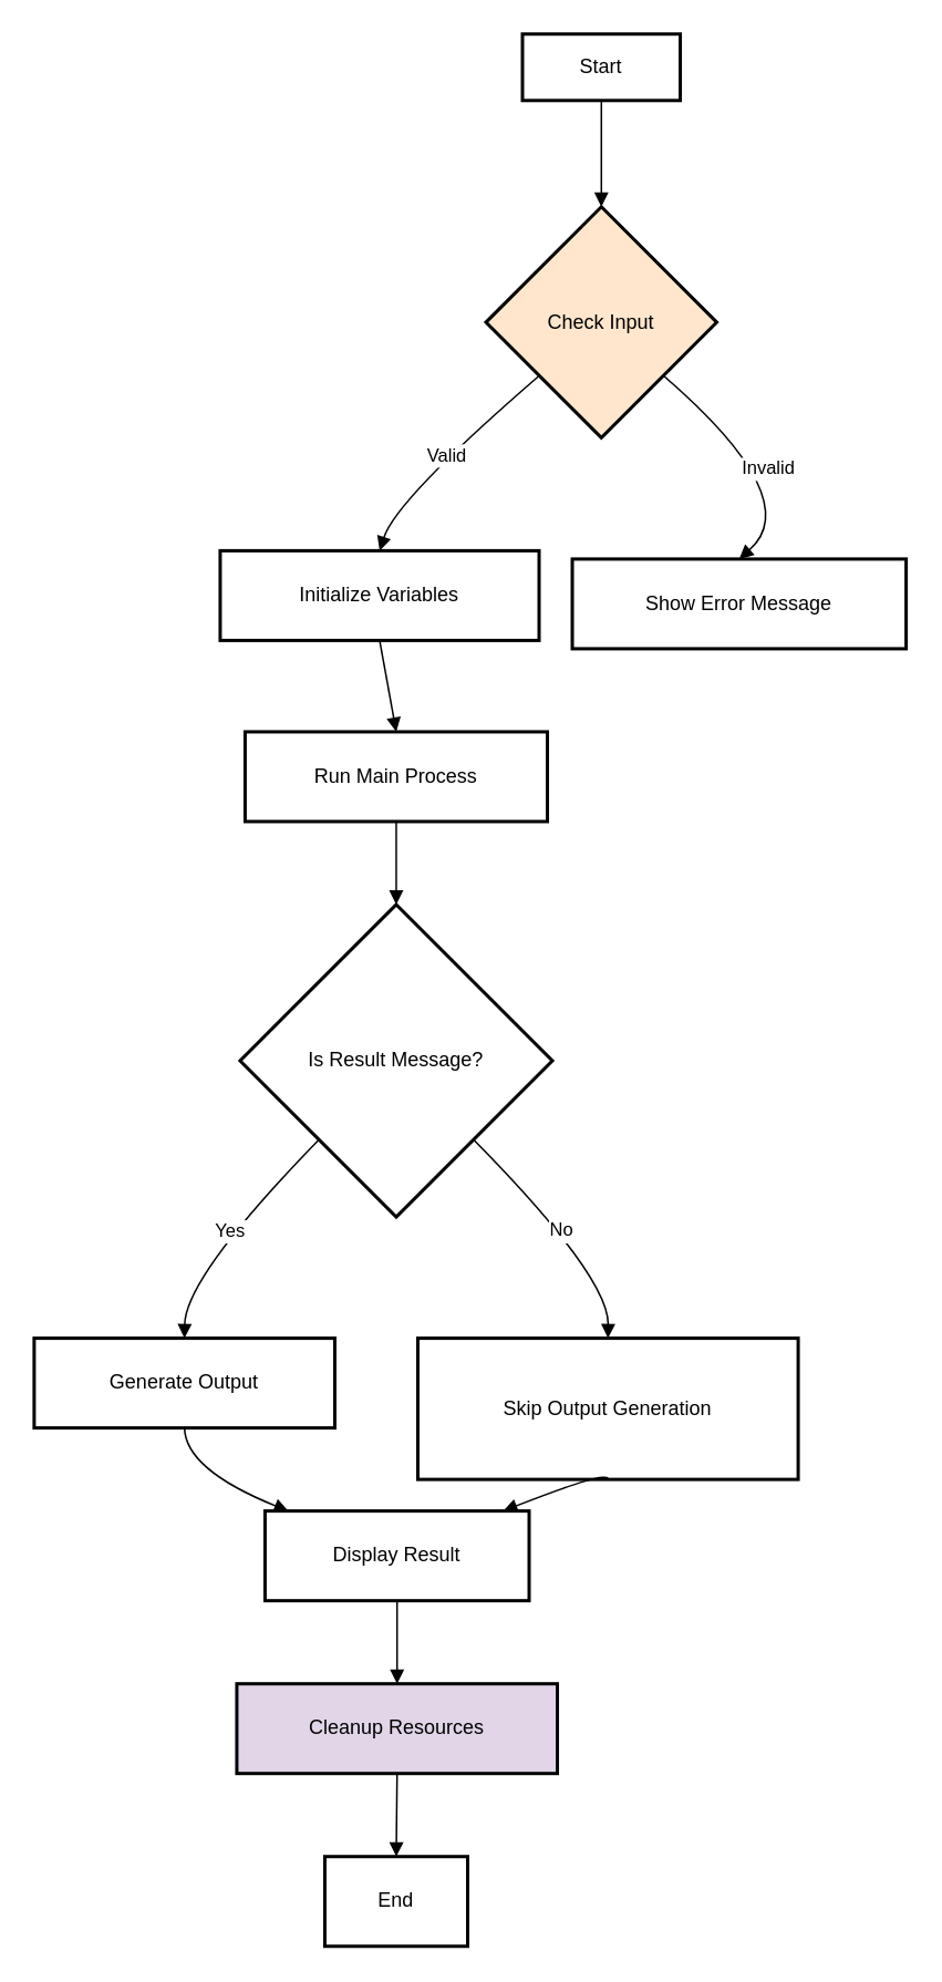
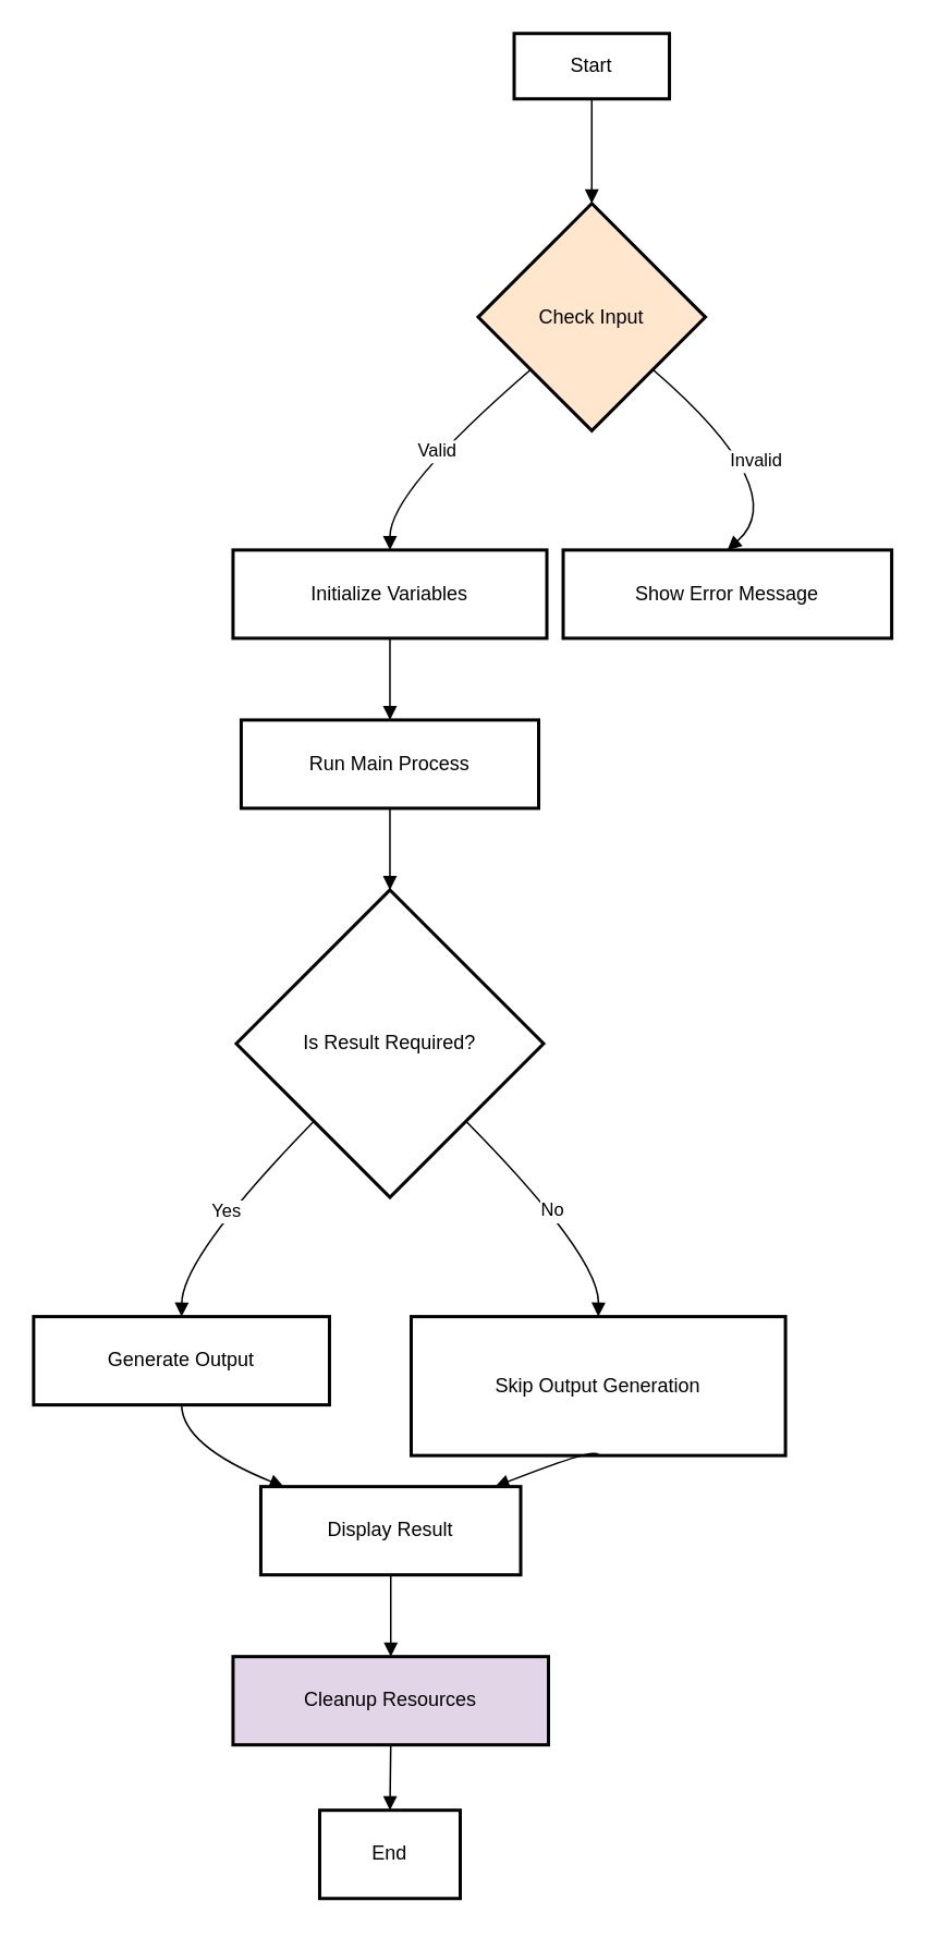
- <mxCell id="4" value="Initialize Variables" style="whiteSpace=wrap;strokeWidth=2;" vertex="1" parent="1"><mxGeometry x="132" y="331" width="192" height="54" as="geometry" /></mxCell>
+ <mxCell id="4" value="Initialize Variables" style="whiteSpace=wrap;strokeWidth=2;" vertex="1" parent="1"><mxGeometry x="142" y="336" width="192" height="54" as="geometry" /></mxCell>
- <mxCell id="7" value="Is Result Message?" style="rhombus;strokeWidth=2;whiteSpace=wrap;" vertex="1" parent="1"><mxGeometry x="144" y="544" width="188" height="188" as="geometry" /></mxCell>
+ <mxCell id="7" value="Is Result Required?" style="rhombus;strokeWidth=2;whiteSpace=wrap;" vertex="1" parent="1"><mxGeometry x="144" y="544" width="188" height="188" as="geometry" /></mxCell>
- <mxCell id="12" value="End" style="whiteSpace=wrap;strokeWidth=2;" vertex="1" parent="1"><mxGeometry x="195" y="1117" width="86" height="54" as="geometry" /></mxCell>
+ <mxCell id="12" value="End" style="whiteSpace=wrap;strokeWidth=2;" vertex="1" parent="1"><mxGeometry x="195" y="1107" width="86" height="54" as="geometry" /></mxCell>
